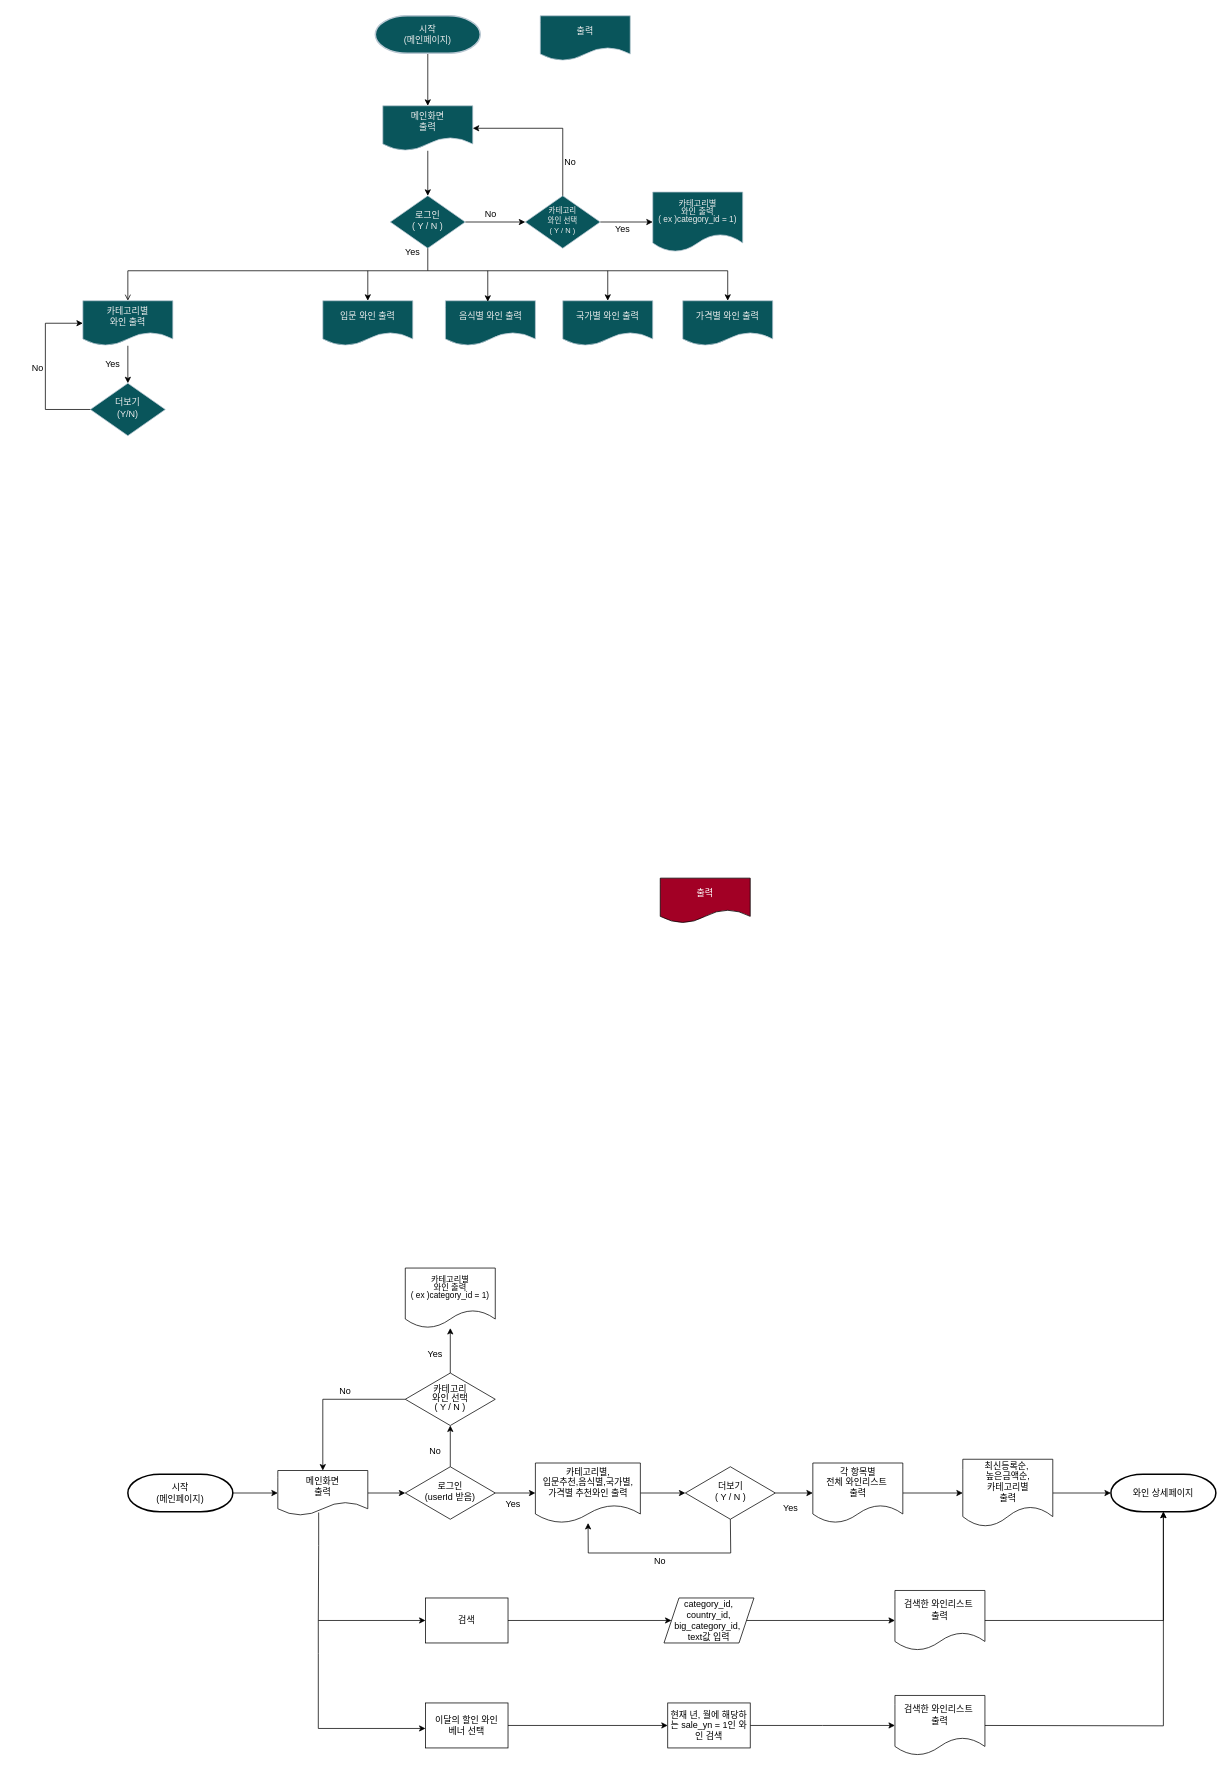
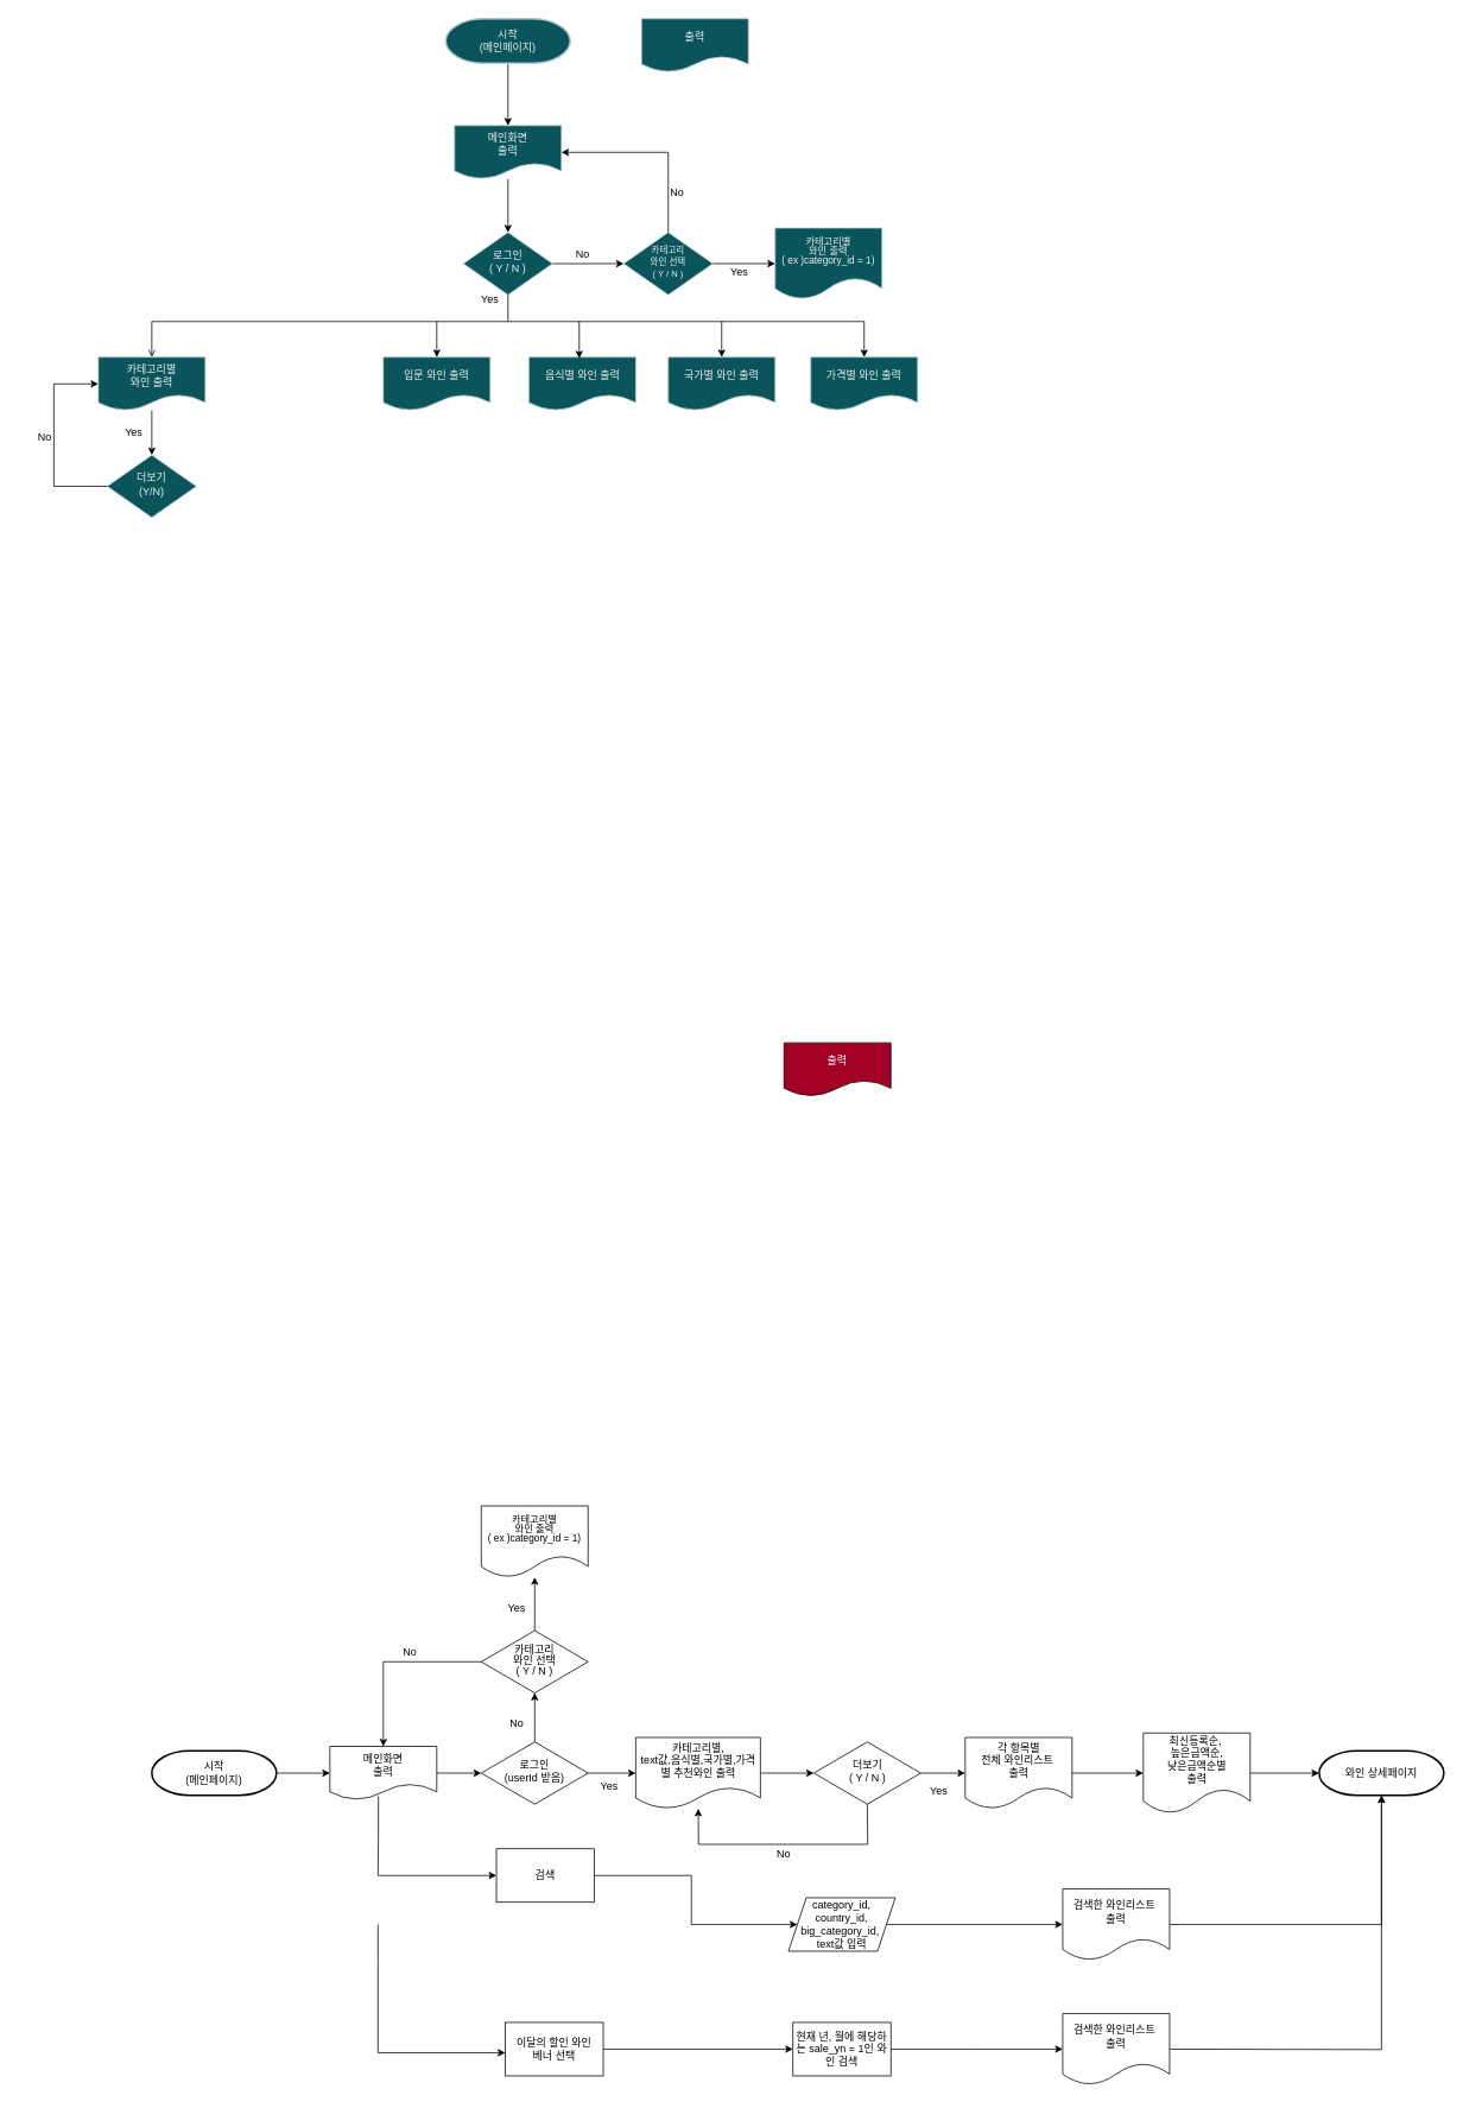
- <mxCell id="47" value="카테고리별,&lt;br&gt;입문추천,음식별,국가별,가격별 추천와인 출력" style="shape=document;whiteSpace=wrap;html=1;boundedLbl=1;shadow=0;strokeWidth=1;spacing=6;spacingTop=-4;labelBackgroundColor=none;rounded=0;" parent="1" vertex="1"><mxGeometry x="713.5" y="1950" width="140" height="80" as="geometry" /></mxCell>
+ <mxCell id="47" value="카테고리별,&lt;br&gt;text값,음식별,국가별,가격별 추천와인 출력" style="shape=document;whiteSpace=wrap;html=1;boundedLbl=1;shadow=0;strokeWidth=1;spacing=6;spacingTop=-4;labelBackgroundColor=none;rounded=0;" parent="1" vertex="1"><mxGeometry x="713.5" y="1950" width="140" height="80" as="geometry" /></mxCell>
- <mxCell id="58" value="최신등록순,&amp;nbsp;&lt;br style=&quot;border-color: var(--border-color);&quot;&gt;높은금액순,&lt;br style=&quot;border-color: var(--border-color);&quot;&gt;카테고리별&lt;br style=&quot;border-color: var(--border-color);&quot;&gt;출력" style="shape=document;whiteSpace=wrap;html=1;boundedLbl=1;shadow=0;strokeWidth=1;spacing=6;spacingTop=-4;labelBackgroundColor=none;rounded=0;" parent="1" vertex="1"><mxGeometry x="1283.5" y="1945" width="120" height="90" as="geometry" /></mxCell>
+ <mxCell id="58" value="최신등록순,&amp;nbsp;&lt;br style=&quot;border-color: var(--border-color);&quot;&gt;높은금액순,&lt;br style=&quot;border-color: var(--border-color);&quot;&gt;낮은금액순별&lt;br style=&quot;border-color: var(--border-color);&quot;&gt;출력" style="shape=document;whiteSpace=wrap;html=1;boundedLbl=1;shadow=0;strokeWidth=1;spacing=6;spacingTop=-4;labelBackgroundColor=none;rounded=0;" parent="1" vertex="1"><mxGeometry x="1283.5" y="1945" width="120" height="90" as="geometry" /></mxCell>
- <mxCell id="62" value="검색" style="rounded=0;whiteSpace=wrap;html=1;" vertex="1" parent="1"><mxGeometry x="567" y="2130" width="110" height="60" as="geometry" /></mxCell>
+ <mxCell id="62" value="검색" style="rounded=0;whiteSpace=wrap;html=1;" vertex="1" parent="1"><mxGeometry x="557" y="2075" width="110" height="60" as="geometry" /></mxCell>
